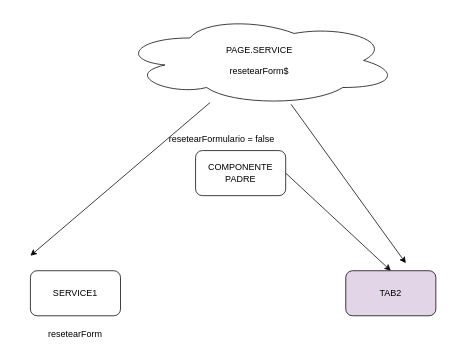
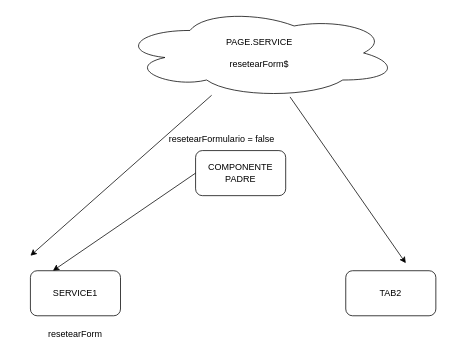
- <mxCell id="11" value="PAGE.SERVICE&lt;br&gt;&lt;br&gt;resetearForm$" style="ellipse;shape=cloud;whiteSpace=wrap;html=1;" vertex="1" parent="1"><mxGeometry x="160" y="20" width="370" height="120" as="geometry" /></mxCell>
+ <mxCell id="11" value="PAGE.SERVICE&lt;br&gt;&lt;br&gt;resetearForm$" style="ellipse;shape=cloud;whiteSpace=wrap;html=1;" vertex="1" parent="1"><mxGeometry x="160" y="10" width="370" height="120" as="geometry" /></mxCell>
+ <mxCell id="6" style="edgeStyle=none;html=1;entryX=0.25;entryY=0;entryDx=0;entryDy=0;exitX=0;exitY=0.5;exitDx=0;exitDy=0;" edge="1" parent="1" source="3" target="4"><mxGeometry relative="1" as="geometry" /></mxCell>
- <mxCell id="2" style="edgeStyle=none;html=1;entryX=0.5;entryY=0;entryDx=0;entryDy=0;exitX=1;exitY=0.5;exitDx=0;exitDy=0;" edge="1" parent="1" source="3" target="5"><mxGeometry relative="1" as="geometry" /></mxCell>
- <mxCell id="5" value="TAB2" style="rounded=1;whiteSpace=wrap;html=1;fillColor=#e1d5e7;" vertex="1" parent="1"><mxGeometry x="460" y="360" width="120" height="60" as="geometry" /></mxCell>
+ <mxCell id="5" value="TAB2" style="rounded=1;whiteSpace=wrap;html=1;" vertex="1" parent="1"><mxGeometry x="460" y="360" width="120" height="60" as="geometry" /></mxCell>
